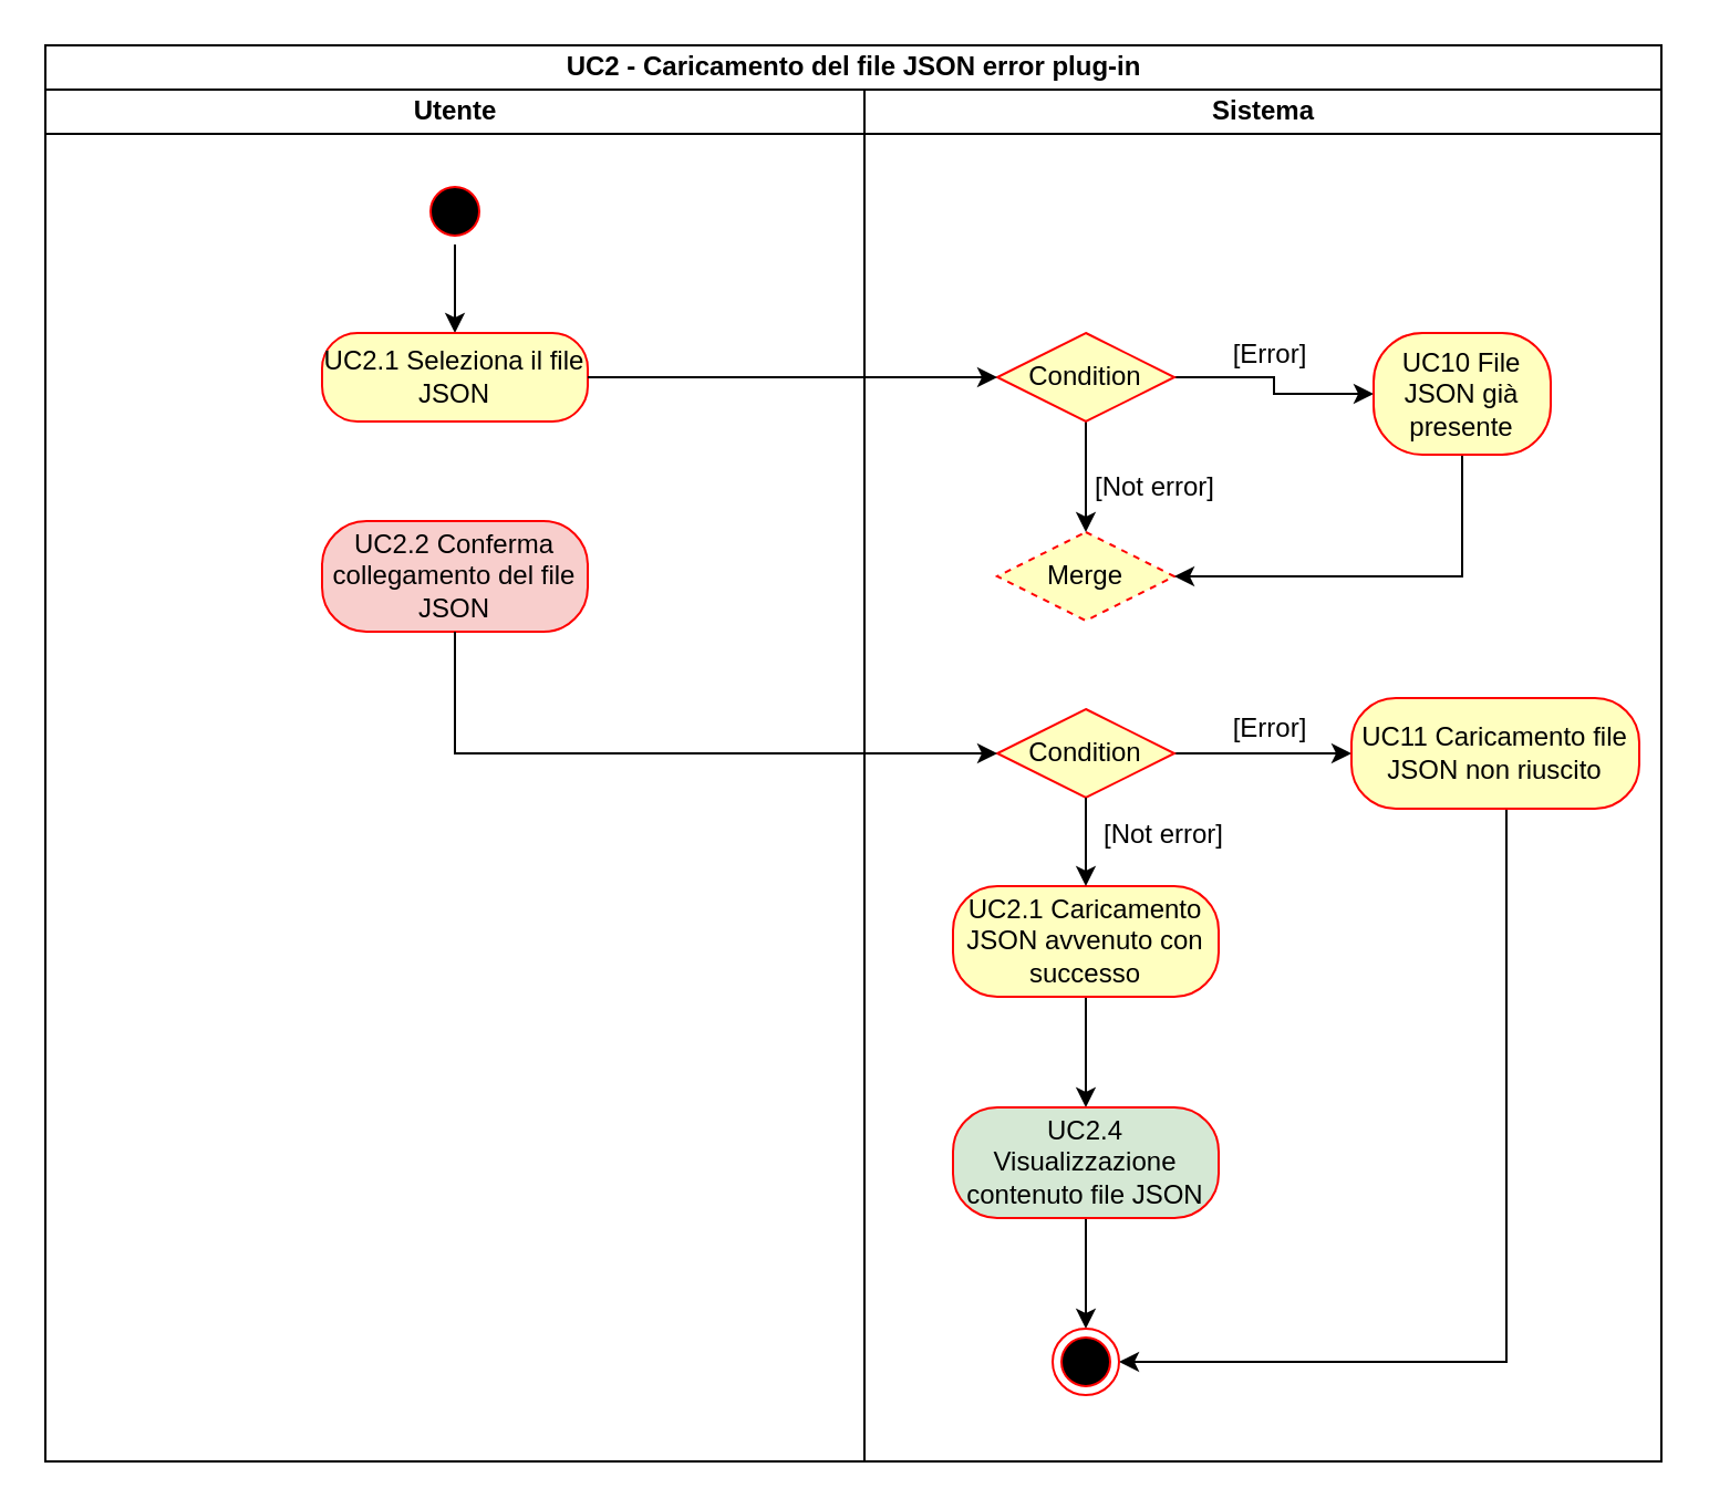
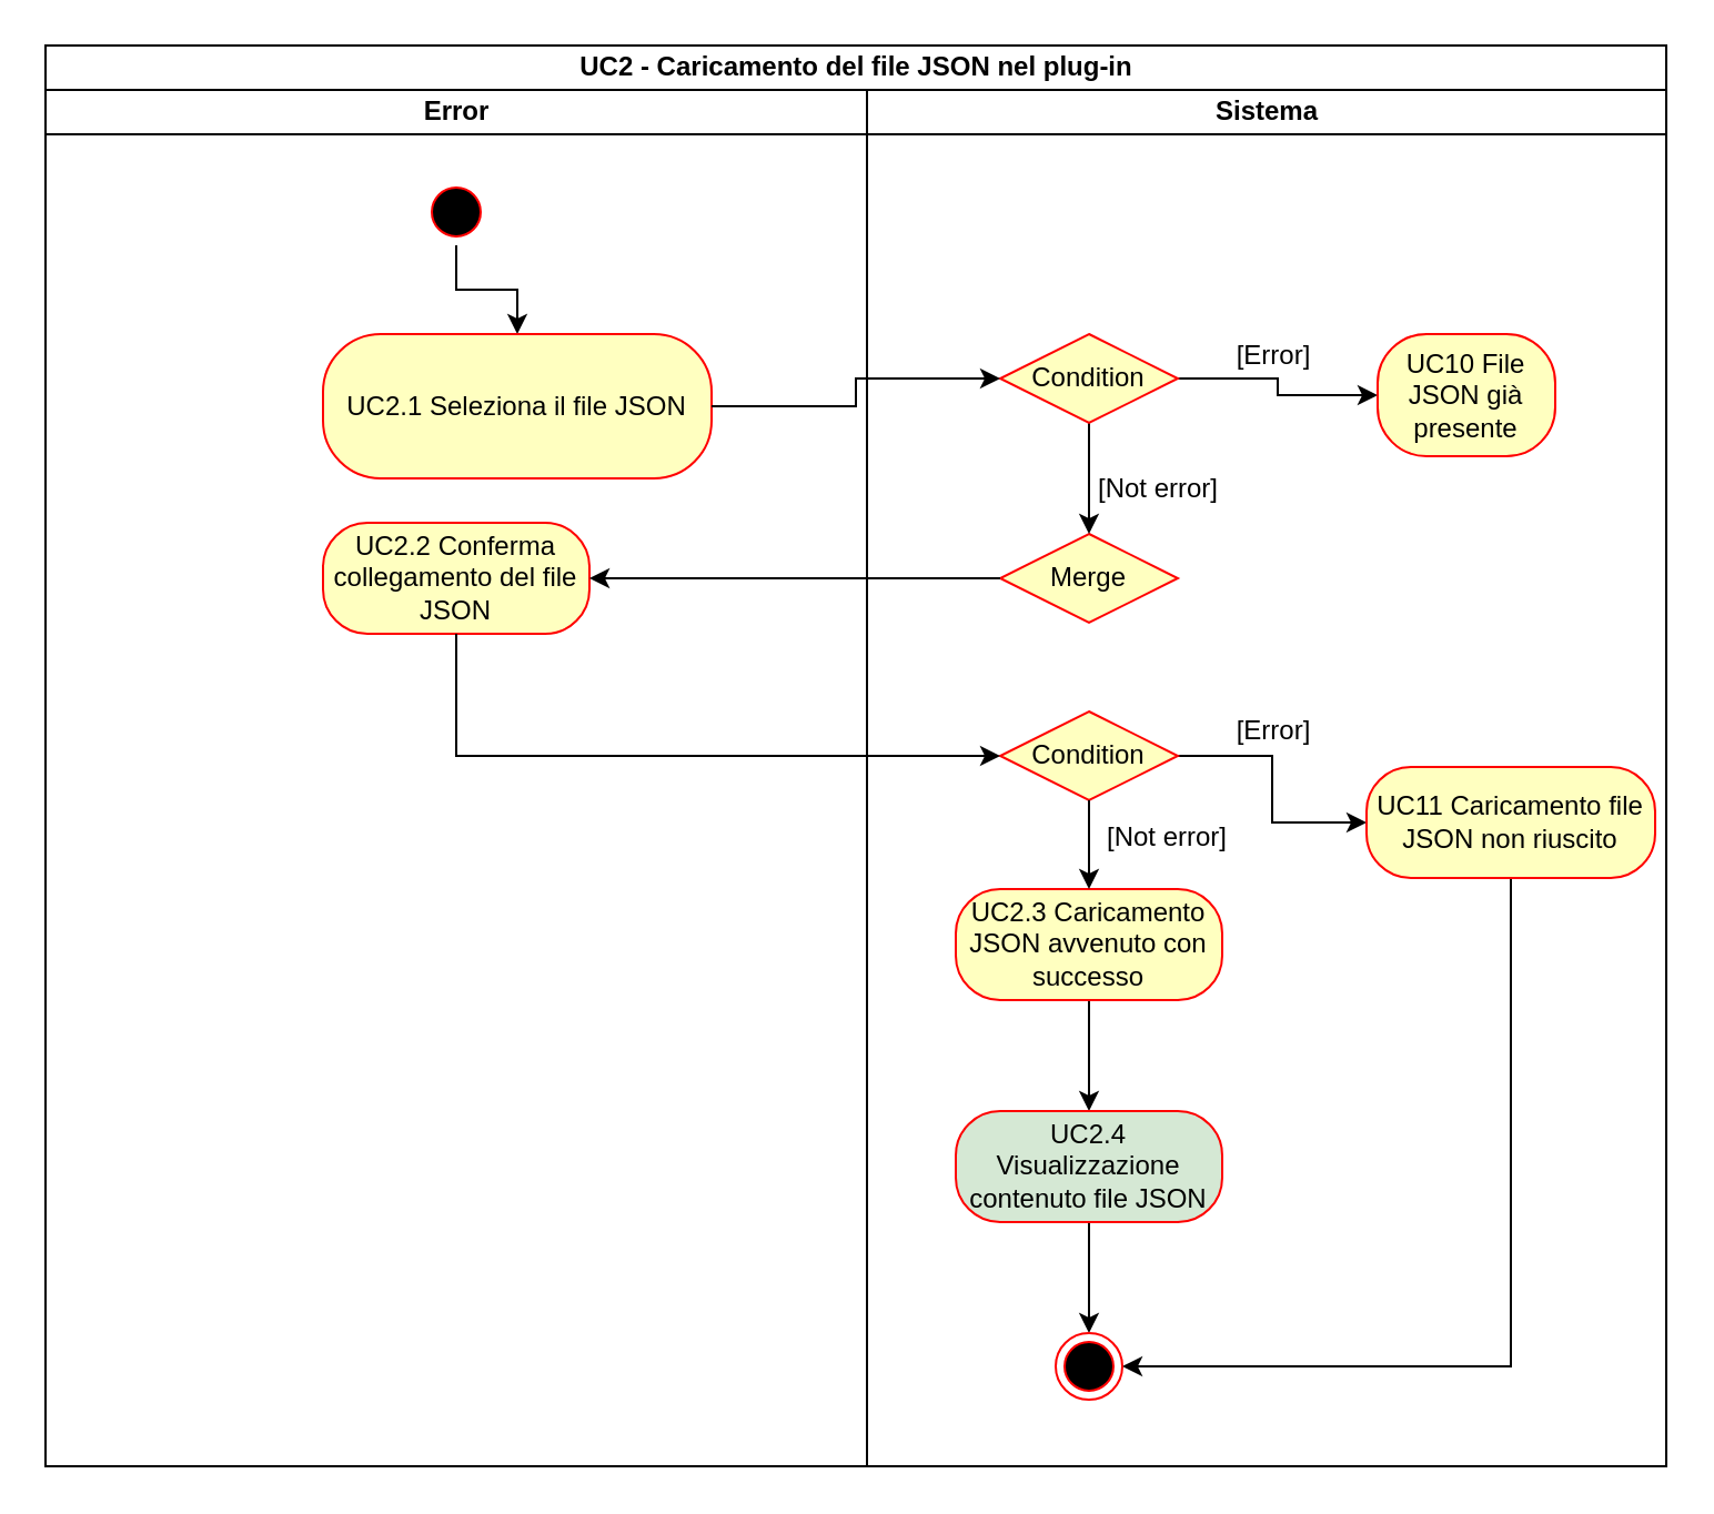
- <mxCell id="2" value="UC2 - Caricamento del file JSON error plug-in" style="swimlane;html=1;childLayout=stackLayout;resizeParent=1;resizeParentMax=0;startSize=20;" parent="1" vertex="1"><mxGeometry x="20" y="20" width="730" height="640" as="geometry" /></mxCell>
+ <mxCell id="2" value="UC2 - Caricamento del file JSON nel plug-in" style="swimlane;html=1;childLayout=stackLayout;resizeParent=1;resizeParentMax=0;startSize=20;" parent="1" vertex="1"><mxGeometry x="20" y="20" width="730" height="640" as="geometry" /></mxCell>
- <mxCell id="3" value="Utente" style="swimlane;html=1;startSize=20;" parent="2" vertex="1"><mxGeometry y="20" width="370" height="620" as="geometry" /></mxCell>
+ <mxCell id="3" value="Error" style="swimlane;html=1;startSize=20;" parent="2" vertex="1"><mxGeometry y="20" width="370" height="620" as="geometry" /></mxCell>
- <mxCell id="6" value="UC2.1 Seleziona il file JSON" style="rounded=1;whiteSpace=wrap;html=1;arcSize=40;fontColor=#000000;fillColor=#ffffc0;strokeColor=#ff0000;" parent="3" vertex="1"><mxGeometry x="125" y="110" width="120" height="40" as="geometry" /></mxCell>
+ <mxCell id="6" value="UC2.1 Seleziona il file JSON" style="rounded=1;whiteSpace=wrap;html=1;arcSize=40;fontColor=#000000;fillColor=#ffffc0;strokeColor=#ff0000;" parent="3" vertex="1"><mxGeometry x="125" y="110" width="175" height="65" as="geometry" /></mxCell>
- <mxCell id="7" value="UC2.2 Conferma collegamento del file JSON" style="rounded=1;whiteSpace=wrap;html=1;arcSize=40;fontColor=#000000;fillColor=#f8cecc;strokeColor=#ff0000;" parent="3" vertex="1"><mxGeometry x="125" y="195" width="120" height="50" as="geometry" /></mxCell>
+ <mxCell id="7" value="UC2.2 Conferma collegamento del file JSON" style="rounded=1;whiteSpace=wrap;html=1;arcSize=40;fontColor=#000000;fillColor=#ffffc0;strokeColor=#ff0000;" parent="3" vertex="1"><mxGeometry x="125" y="195" width="120" height="50" as="geometry" /></mxCell>
+ <mxCell id="30" style="edgeStyle=orthogonalEdgeStyle;rounded=0;orthogonalLoop=1;jettySize=auto;html=1;exitX=0;exitY=0.5;exitDx=0;exitDy=0;entryX=1;entryY=0.5;entryDx=0;entryDy=0;" parent="2" source="10" target="7" edge="1"><mxGeometry relative="1" as="geometry" /></mxCell>
- <mxCell id="10" value="Merge" style="rhombus;whiteSpace=wrap;html=1;fillColor=#ffffc0;strokeColor=#ff0000;dashed=1;" parent="8" vertex="1"><mxGeometry x="60" y="200" width="80" height="40" as="geometry" /></mxCell>
+ <mxCell id="10" value="Merge" style="rhombus;whiteSpace=wrap;html=1;fillColor=#ffffc0;strokeColor=#ff0000;" parent="8" vertex="1"><mxGeometry x="60" y="200" width="80" height="40" as="geometry" /></mxCell>
- <mxCell id="20" style="edgeStyle=orthogonalEdgeStyle;rounded=0;orthogonalLoop=1;jettySize=auto;html=1;exitX=0.5;exitY=1;exitDx=0;exitDy=0;entryX=1;entryY=0.5;entryDx=0;entryDy=0;" parent="8" source="21" target="10" edge="1"><mxGeometry relative="1" as="geometry" /></mxCell>
- <mxCell id="19" value="UC11 Caricamento file JSON non riuscito" style="rounded=1;whiteSpace=wrap;html=1;arcSize=40;fontColor=#000000;fillColor=#ffffc0;strokeColor=#ff0000;" parent="8" vertex="1"><mxGeometry x="220" y="275" width="130" height="50" as="geometry" /></mxCell>
+ <mxCell id="19" value="UC11 Caricamento file JSON non riuscito" style="rounded=1;whiteSpace=wrap;html=1;arcSize=40;fontColor=#000000;fillColor=#ffffc0;strokeColor=#ff0000;" parent="8" vertex="1"><mxGeometry x="225" y="305" width="130" height="50" as="geometry" /></mxCell>
- <mxCell id="24" value="UC2.1 Caricamento JSON avvenuto con successo" style="rounded=1;whiteSpace=wrap;html=1;arcSize=40;fontColor=#000000;fillColor=#ffffc0;strokeColor=#ff0000;" parent="8" vertex="1"><mxGeometry x="40" y="360" width="120" height="50" as="geometry" /></mxCell>
+ <mxCell id="24" value="UC2.3 Caricamento JSON avvenuto con successo" style="rounded=1;whiteSpace=wrap;html=1;arcSize=40;fontColor=#000000;fillColor=#ffffc0;strokeColor=#ff0000;" parent="8" vertex="1"><mxGeometry x="40" y="360" width="120" height="50" as="geometry" /></mxCell>
